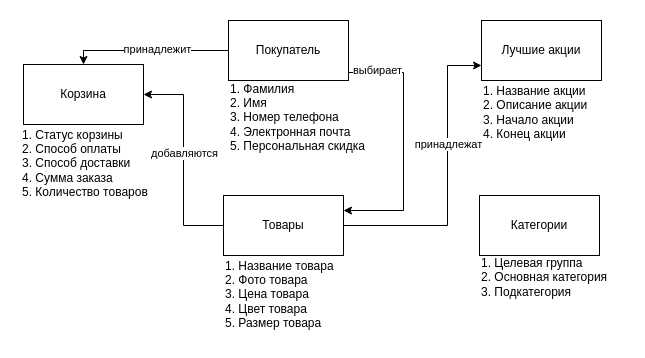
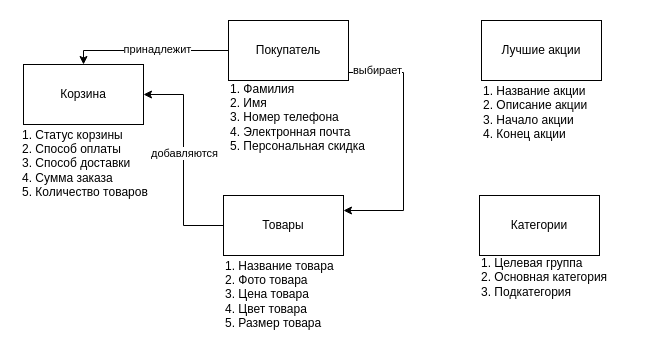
- <mxCell id="18" value="" style="endArrow=classic;html=1;rounded=0;exitX=1;exitY=0.5;exitDx=0;exitDy=0;entryX=0;entryY=0.75;entryDx=0;entryDy=0;edgeStyle=orthogonalEdgeStyle;" parent="1" source="4" target="3" edge="1"><mxGeometry width="50" height="50" relative="1" as="geometry"><mxPoint x="426" y="220" as="sourcePoint" /><mxPoint x="476" y="170" as="targetPoint" /><Array as="points"><mxPoint x="447" y="225" /><mxPoint x="447" y="65" /></Array></mxGeometry></mxCell>
- <mxCell id="19" value="принадлежат" style="edgeLabel;html=1;align=center;verticalAlign=middle;resizable=0;points=[];" parent="18" vertex="1" connectable="0"><mxGeometry x="0.248" relative="1" as="geometry"><mxPoint as="offset" /></mxGeometry></mxCell>
